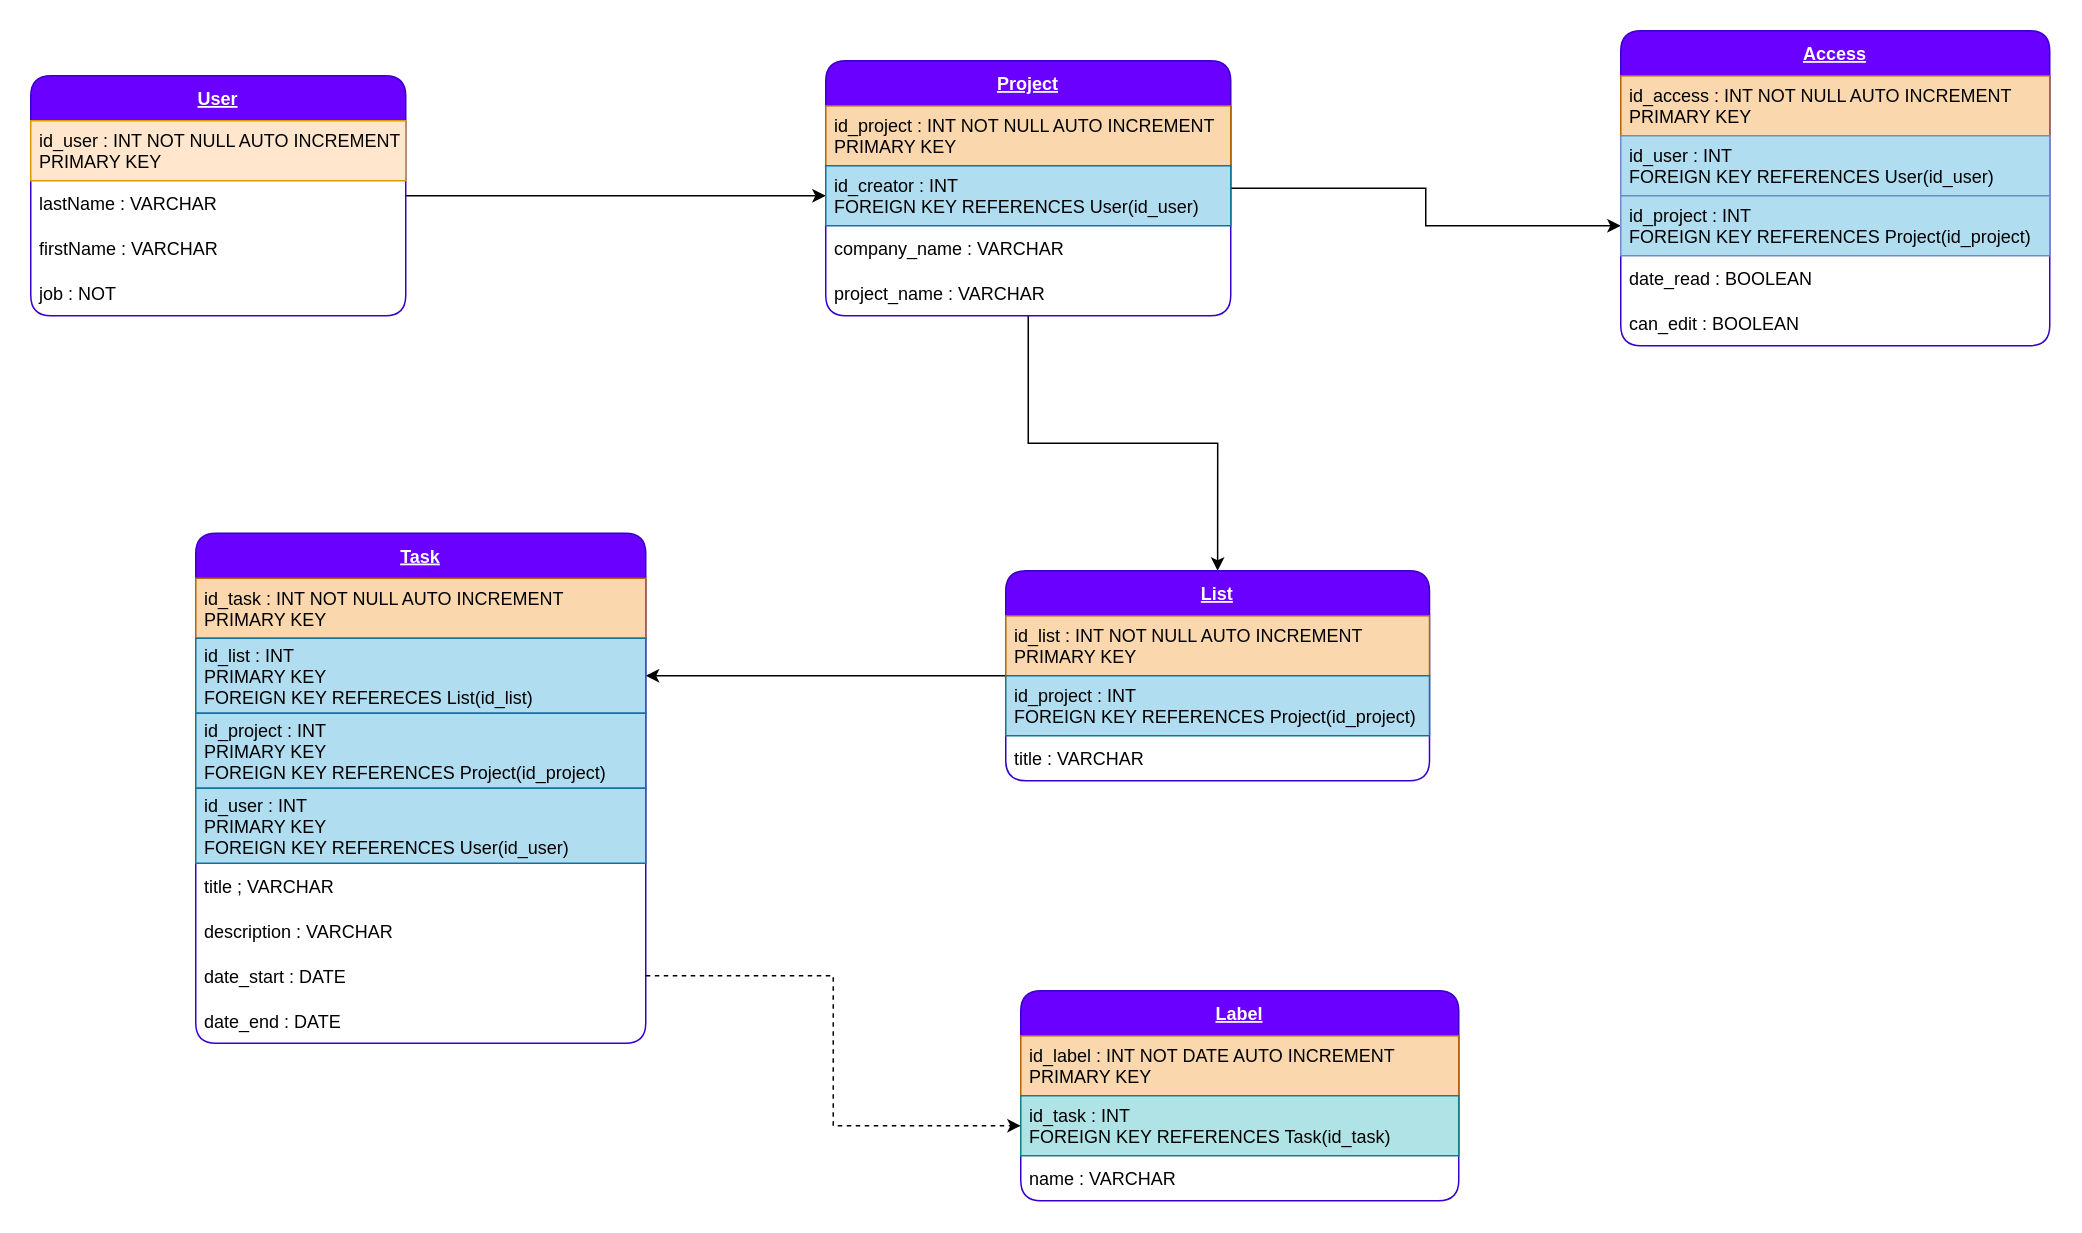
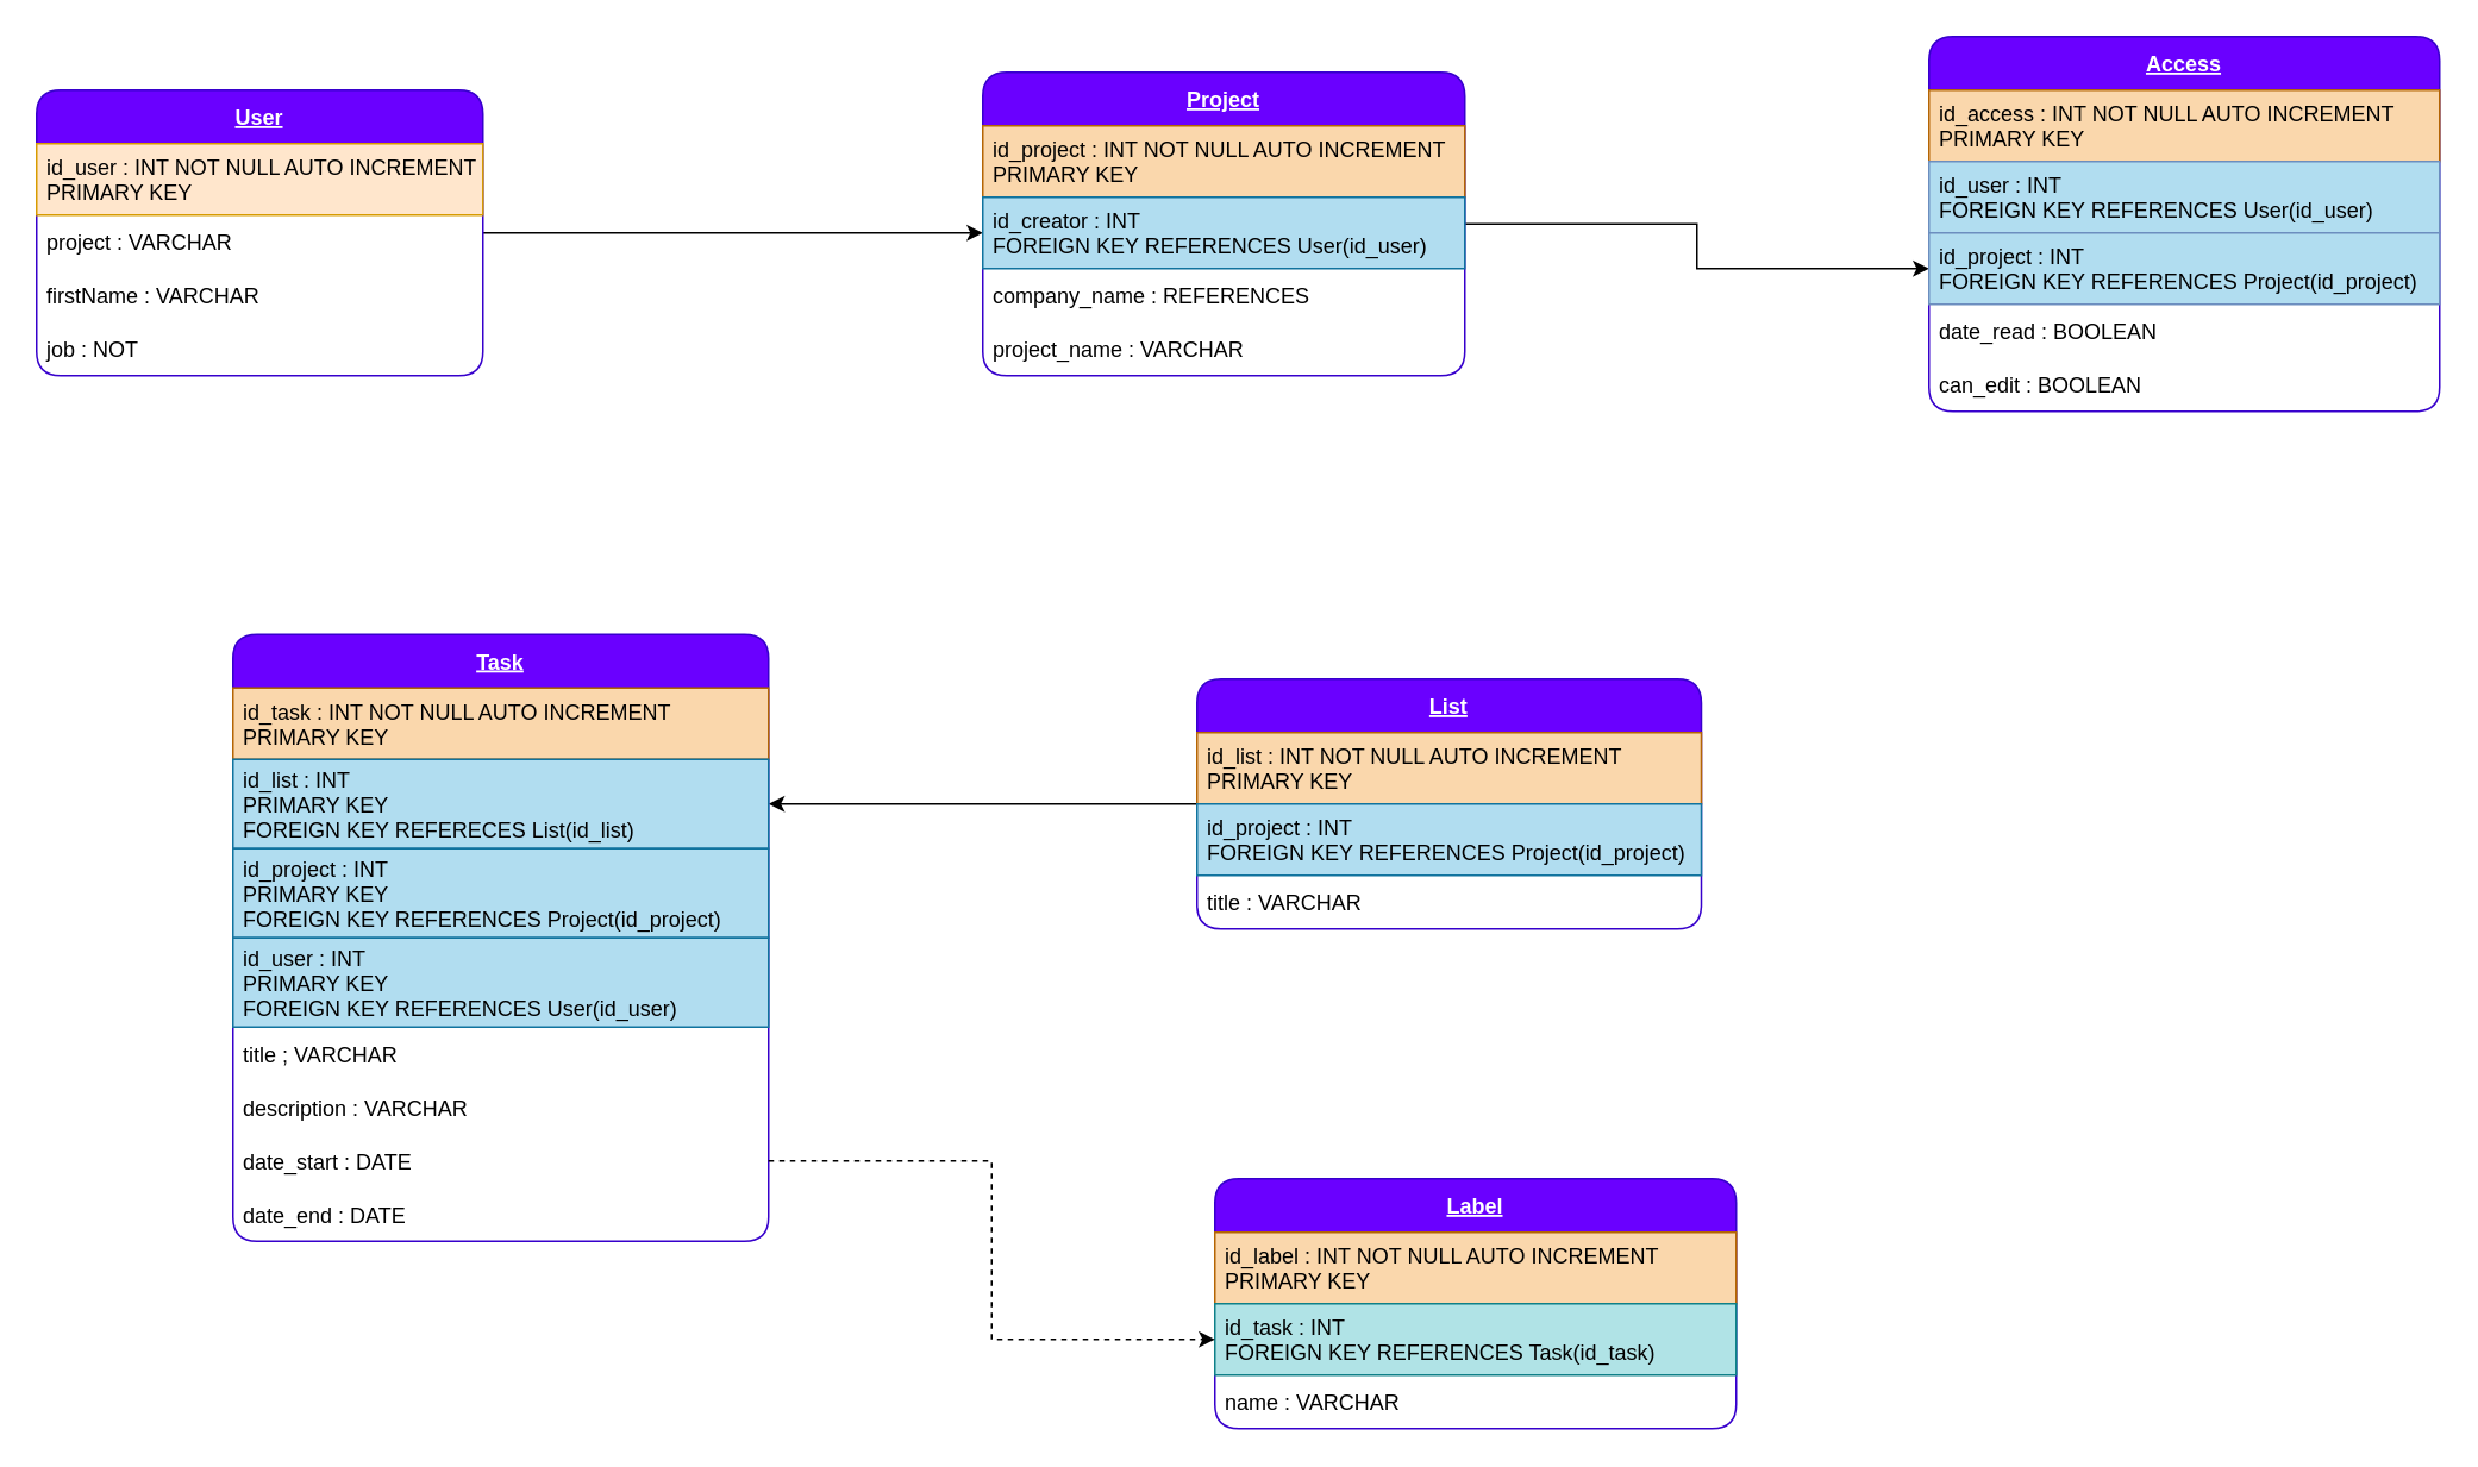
- <mxCell id="5" value="lastName : VARCHAR" style="text;strokeColor=none;fillColor=none;align=left;verticalAlign=middle;spacingLeft=4;spacingRight=4;overflow=hidden;points=[[0,0.5],[1,0.5]];portConstraint=eastwest;rotatable=0;" parent="3" vertex="1"><mxGeometry y="70" width="250" height="30" as="geometry" /></mxCell>
+ <mxCell id="5" value="project : VARCHAR" style="text;strokeColor=none;fillColor=none;align=left;verticalAlign=middle;spacingLeft=4;spacingRight=4;overflow=hidden;points=[[0,0.5],[1,0.5]];portConstraint=eastwest;rotatable=0;" parent="3" vertex="1"><mxGeometry y="70" width="250" height="30" as="geometry" /></mxCell>
- <mxCell id="13" value="company_name : VARCHAR" style="text;align=left;verticalAlign=middle;spacingLeft=4;spacingRight=4;overflow=hidden;points=[[0,0.5],[1,0.5]];portConstraint=eastwest;rotatable=0;" parent="10" vertex="1"><mxGeometry y="110" width="270" height="30" as="geometry" /></mxCell>
+ <mxCell id="13" value="company_name : REFERENCES" style="text;align=left;verticalAlign=middle;spacingLeft=4;spacingRight=4;overflow=hidden;points=[[0,0.5],[1,0.5]];portConstraint=eastwest;rotatable=0;" parent="10" vertex="1"><mxGeometry y="110" width="270" height="30" as="geometry" /></mxCell>
- <mxCell id="8" style="edgeStyle=orthogonalEdgeStyle;rounded=0;orthogonalLoop=1;jettySize=auto;html=1;entryX=0.5;entryY=0;entryDx=0;entryDy=0;" parent="1" source="10" target="16" edge="1"><mxGeometry relative="1" as="geometry" /></mxCell>
- <mxCell id="30" value="id_label : INT NOT DATE AUTO INCREMENT &#10;PRIMARY KEY" style="text;align=left;verticalAlign=middle;spacingLeft=4;spacingRight=4;overflow=hidden;points=[[0,0.5],[1,0.5]];portConstraint=eastwest;rotatable=0;fillColor=#fad7ac;strokeColor=#b46504;" parent="29" vertex="1"><mxGeometry y="30" width="292" height="40" as="geometry" /></mxCell>
+ <mxCell id="30" value="id_label : INT NOT NULL AUTO INCREMENT &#10;PRIMARY KEY" style="text;align=left;verticalAlign=middle;spacingLeft=4;spacingRight=4;overflow=hidden;points=[[0,0.5],[1,0.5]];portConstraint=eastwest;rotatable=0;fillColor=#fad7ac;strokeColor=#b46504;" parent="29" vertex="1"><mxGeometry y="30" width="292" height="40" as="geometry" /></mxCell>
